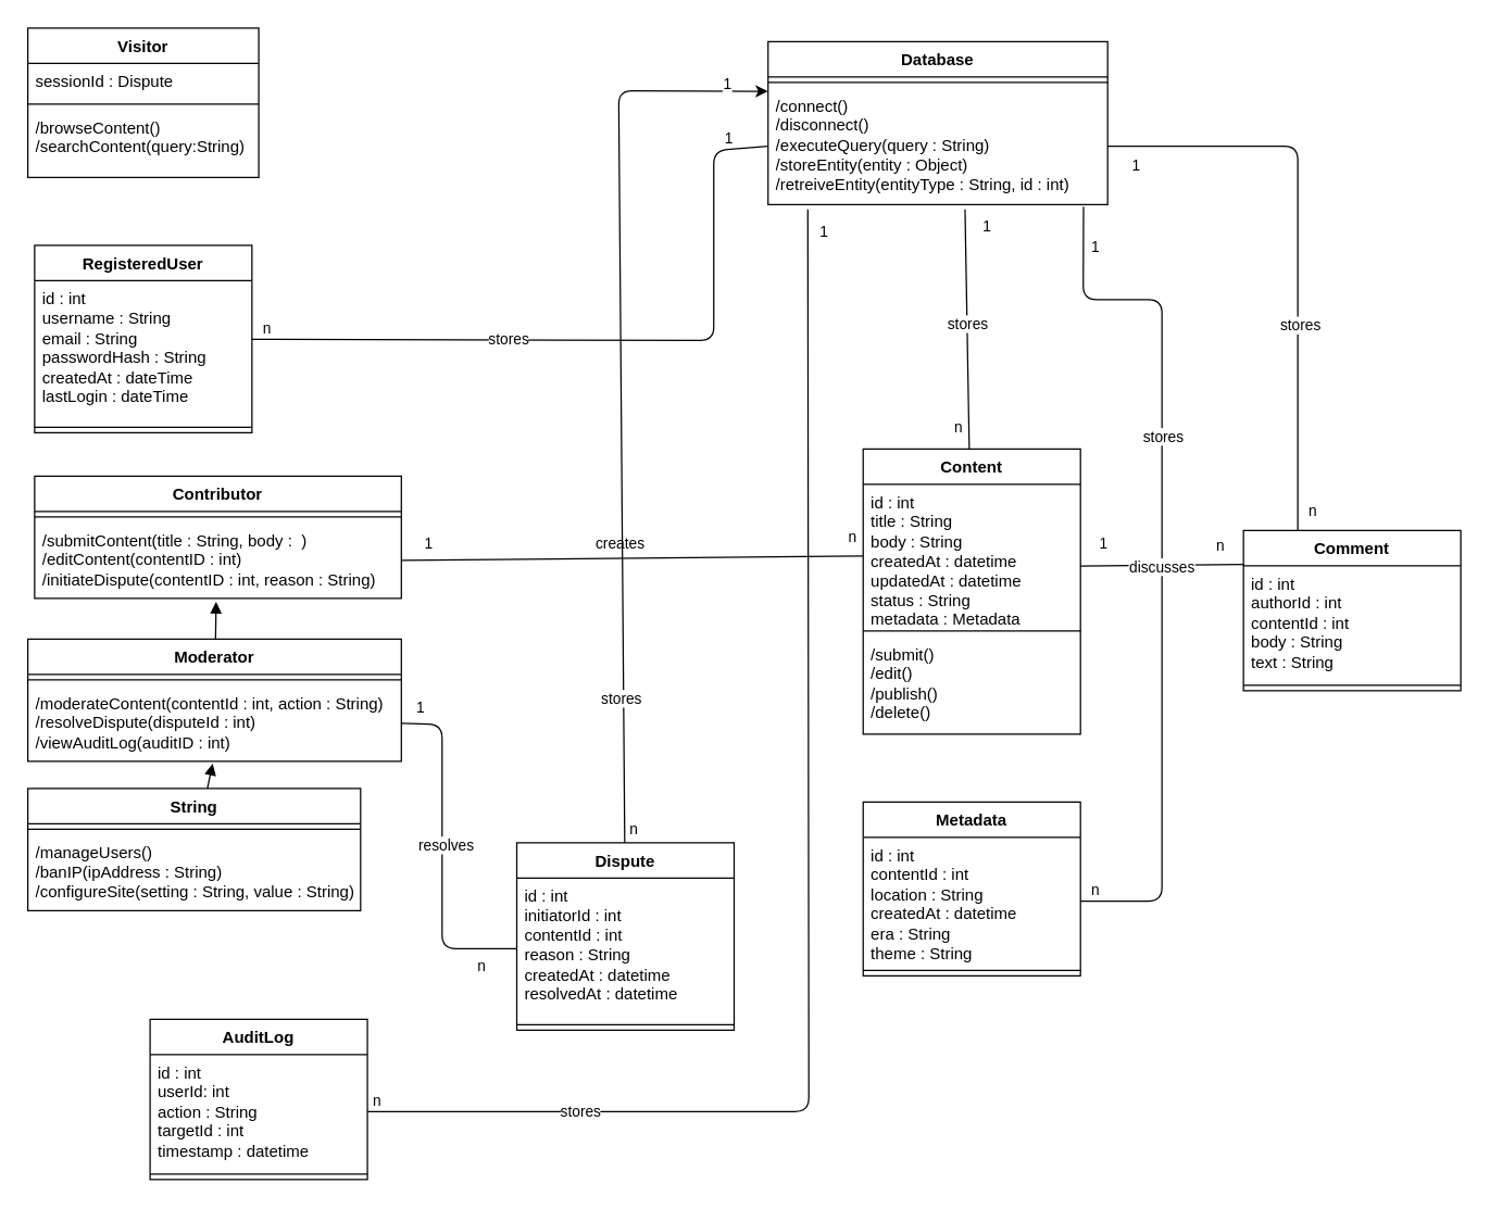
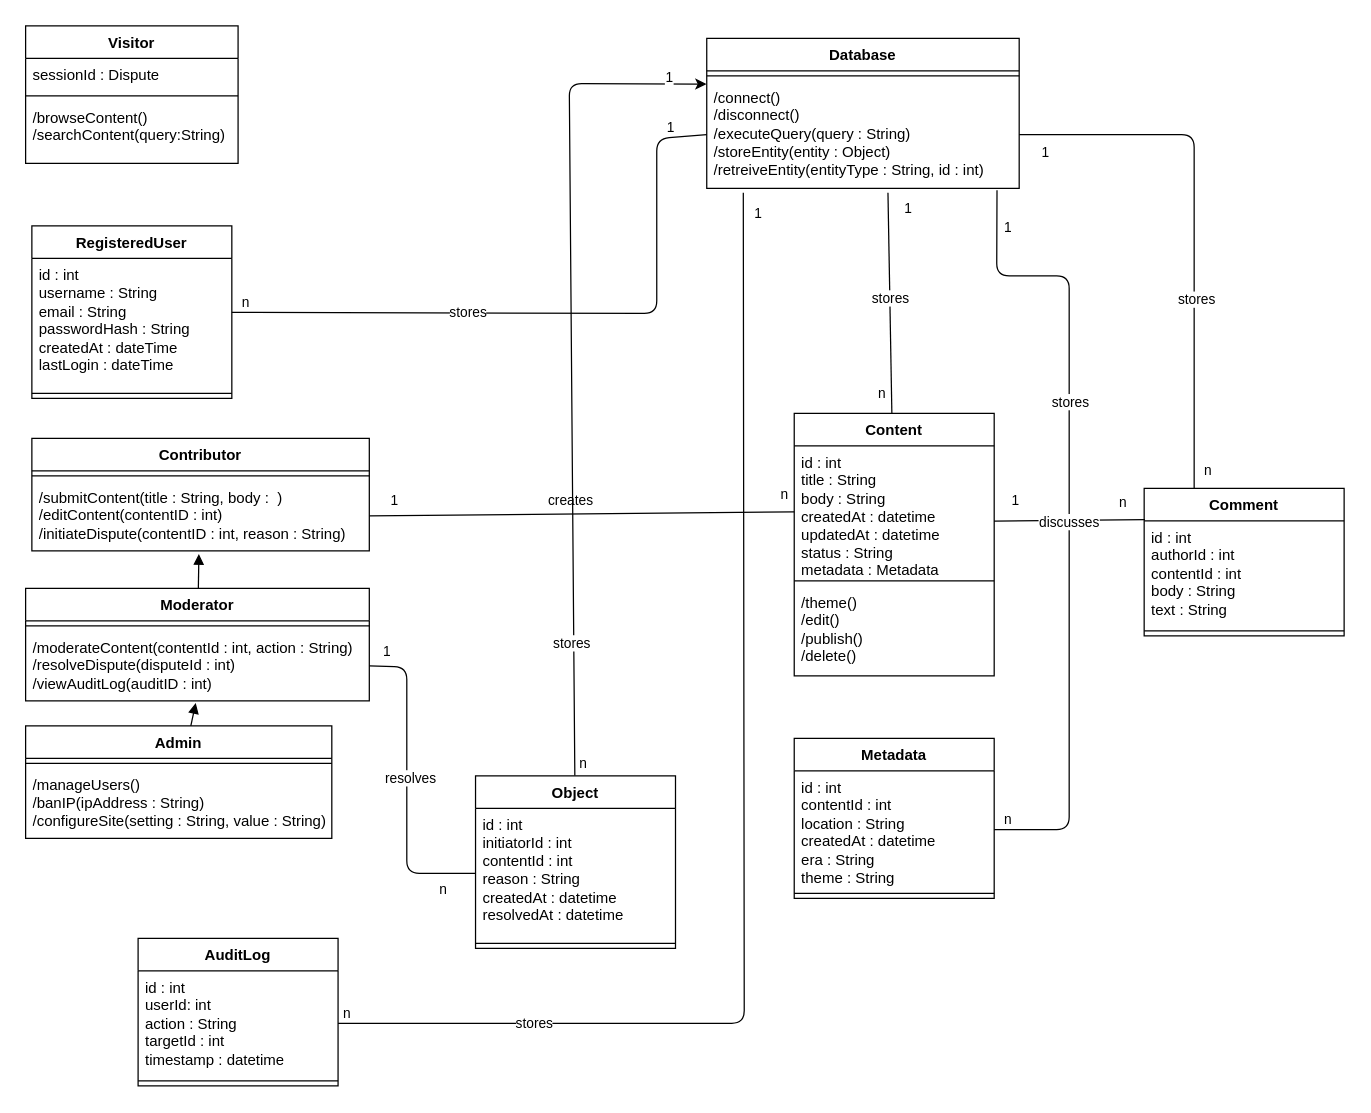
- <mxCell id="37" value="/submit()&lt;div&gt;/edit()&lt;/div&gt;&lt;div&gt;/publish()&lt;/div&gt;&lt;div&gt;/delete()&lt;/div&gt;" style="text;strokeColor=none;fillColor=none;align=left;verticalAlign=top;spacingLeft=4;spacingRight=4;overflow=hidden;rotatable=0;points=[[0,0.5],[1,0.5]];portConstraint=eastwest;whiteSpace=wrap;html=1;" vertex="1" parent="34"><mxGeometry y="138" width="160" height="72" as="geometry" /></mxCell>
+ <mxCell id="37" value="/theme()&lt;div&gt;/edit()&lt;/div&gt;&lt;div&gt;/publish()&lt;/div&gt;&lt;div&gt;/delete()&lt;/div&gt;" style="text;strokeColor=none;fillColor=none;align=left;verticalAlign=top;spacingLeft=4;spacingRight=4;overflow=hidden;rotatable=0;points=[[0,0.5],[1,0.5]];portConstraint=eastwest;whiteSpace=wrap;html=1;" vertex="1" parent="34"><mxGeometry y="138" width="160" height="72" as="geometry" /></mxCell>
- <mxCell id="12" value="&lt;div&gt;String&lt;/div&gt;" style="swimlane;fontStyle=1;align=center;verticalAlign=top;childLayout=stackLayout;horizontal=1;startSize=26;horizontalStack=0;resizeParent=1;resizeParentMax=0;resizeLast=0;collapsible=1;marginBottom=0;whiteSpace=wrap;html=1;" vertex="1" parent="1"><mxGeometry x="20" y="580" width="245" height="90" as="geometry" /></mxCell>
+ <mxCell id="12" value="&lt;div&gt;Admin&lt;/div&gt;" style="swimlane;fontStyle=1;align=center;verticalAlign=top;childLayout=stackLayout;horizontal=1;startSize=26;horizontalStack=0;resizeParent=1;resizeParentMax=0;resizeLast=0;collapsible=1;marginBottom=0;whiteSpace=wrap;html=1;" vertex="1" parent="1"><mxGeometry x="20" y="580" width="245" height="90" as="geometry" /></mxCell>
- <mxCell id="57" value="Dispute" style="swimlane;fontStyle=1;align=center;verticalAlign=top;childLayout=stackLayout;horizontal=1;startSize=26;horizontalStack=0;resizeParent=1;resizeParentMax=0;resizeLast=0;collapsible=1;marginBottom=0;whiteSpace=wrap;html=1;" vertex="1" parent="1"><mxGeometry x="380" y="620" width="160" height="138" as="geometry" /></mxCell>
+ <mxCell id="57" value="Object" style="swimlane;fontStyle=1;align=center;verticalAlign=top;childLayout=stackLayout;horizontal=1;startSize=26;horizontalStack=0;resizeParent=1;resizeParentMax=0;resizeLast=0;collapsible=1;marginBottom=0;whiteSpace=wrap;html=1;" vertex="1" parent="1"><mxGeometry x="380" y="620" width="160" height="138" as="geometry" /></mxCell>
